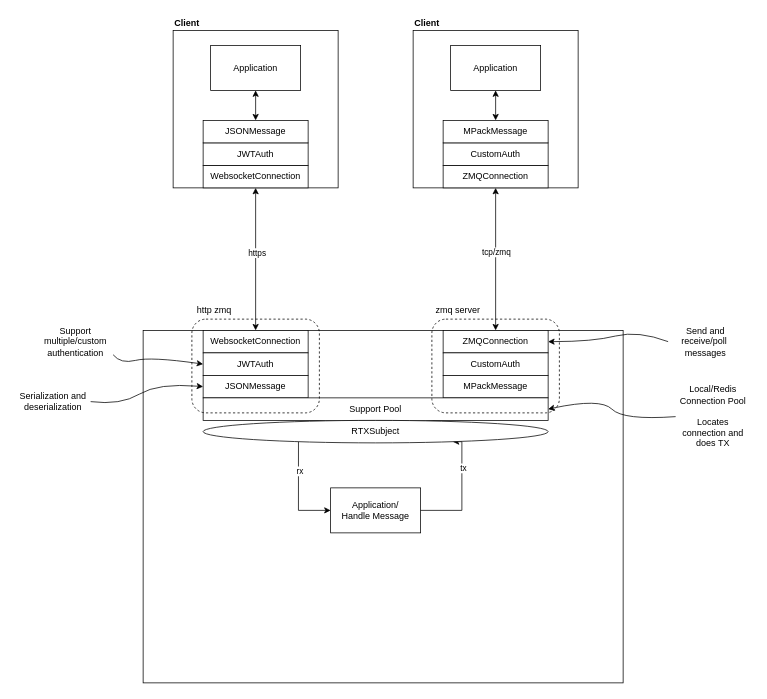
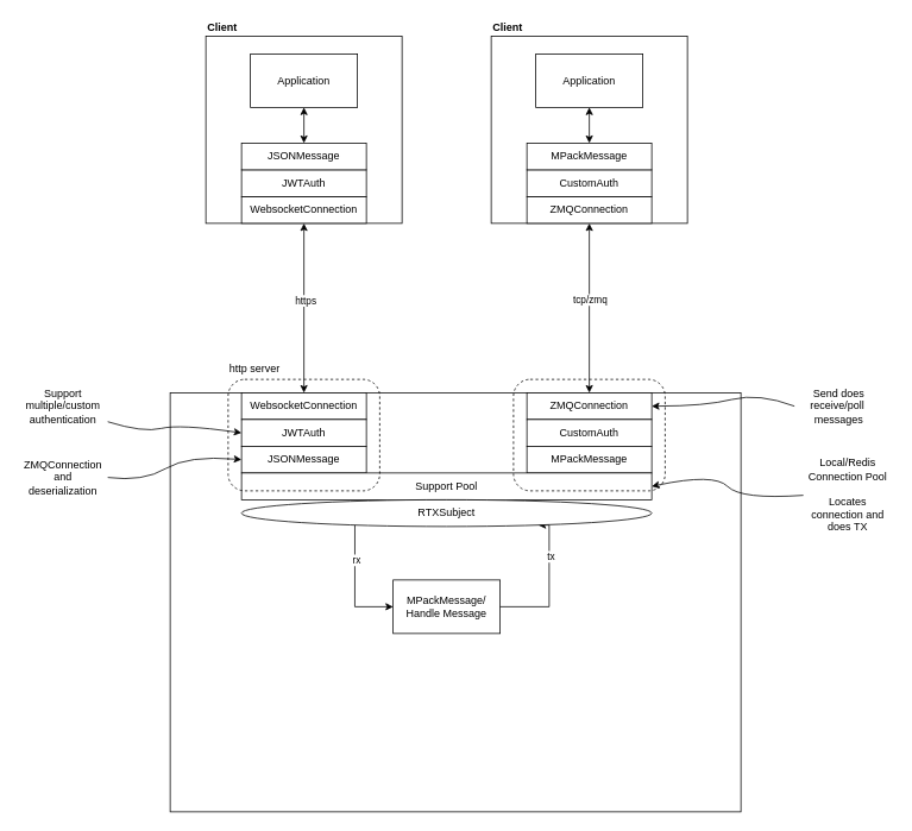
- <mxCell id="44" value="http zmq" style="text;html=1;strokeColor=none;fillColor=none;align=center;verticalAlign=middle;whiteSpace=wrap;rounded=0;dashed=1;" vertex="1" parent="1"><mxGeometry x="255" y="400" width="60" height="25" as="geometry" /></mxCell>
+ <mxCell id="44" value="http server" style="text;html=1;strokeColor=none;fillColor=none;align=center;verticalAlign=middle;whiteSpace=wrap;rounded=0;dashed=1;" vertex="1" parent="1"><mxGeometry x="255" y="400" width="60" height="25" as="geometry" /></mxCell>
- <mxCell id="45" value="zmq server" style="text;html=1;strokeColor=none;fillColor=none;align=center;verticalAlign=middle;whiteSpace=wrap;rounded=0;dashed=1;" vertex="1" parent="1"><mxGeometry x="575" y="400" width="70" height="25" as="geometry" /></mxCell>
- <mxCell id="31" value="Support multiple/custom&lt;br&gt;authentication" style="text;html=1;strokeColor=none;fillColor=none;align=center;verticalAlign=middle;whiteSpace=wrap;rounded=0;" vertex="1" parent="1"><mxGeometry x="50" y="420" width="100" height="70" as="geometry" /></mxCell>
+ <mxCell id="31" value="Support multiple/custom&lt;br&gt;authentication" style="text;html=1;strokeColor=none;fillColor=none;align=center;verticalAlign=middle;whiteSpace=wrap;rounded=0;" vertex="1" parent="1"><mxGeometry x="20" y="420" width="100" height="70" as="geometry" /></mxCell>
- <mxCell id="22" value="Send and receive/poll&amp;nbsp;&lt;br&gt;messages" style="text;html=1;strokeColor=none;fillColor=none;align=center;verticalAlign=middle;whiteSpace=wrap;rounded=0;" vertex="1" parent="1"><mxGeometry x="890" y="420" width="100" height="70" as="geometry" /></mxCell>
+ <mxCell id="22" value="Send does receive/poll&amp;nbsp;&lt;br&gt;messages" style="text;html=1;strokeColor=none;fillColor=none;align=center;verticalAlign=middle;whiteSpace=wrap;rounded=0;" vertex="1" parent="1"><mxGeometry x="890" y="420" width="100" height="70" as="geometry" /></mxCell>
- <mxCell id="20" value="Serialization and deserialization" style="text;html=1;strokeColor=none;fillColor=none;align=center;verticalAlign=middle;whiteSpace=wrap;rounded=0;" vertex="1" parent="1"><mxGeometry x="20" y="500" width="100" height="70" as="geometry" /></mxCell>
+ <mxCell id="20" value="ZMQConnection and deserialization" style="text;html=1;strokeColor=none;fillColor=none;align=center;verticalAlign=middle;whiteSpace=wrap;rounded=0;" vertex="1" parent="1"><mxGeometry x="20" y="500" width="100" height="70" as="geometry" /></mxCell>
- <mxCell id="23" value="Application/&lt;br&gt;Handle Message" style="rounded=0;whiteSpace=wrap;html=1;" vertex="1" parent="1"><mxGeometry x="440" y="650" width="120" height="60" as="geometry" /></mxCell>
+ <mxCell id="23" value="MPackMessage/&lt;br&gt;Handle Message" style="rounded=0;whiteSpace=wrap;html=1;" vertex="1" parent="1"><mxGeometry x="440" y="650" width="120" height="60" as="geometry" /></mxCell>
